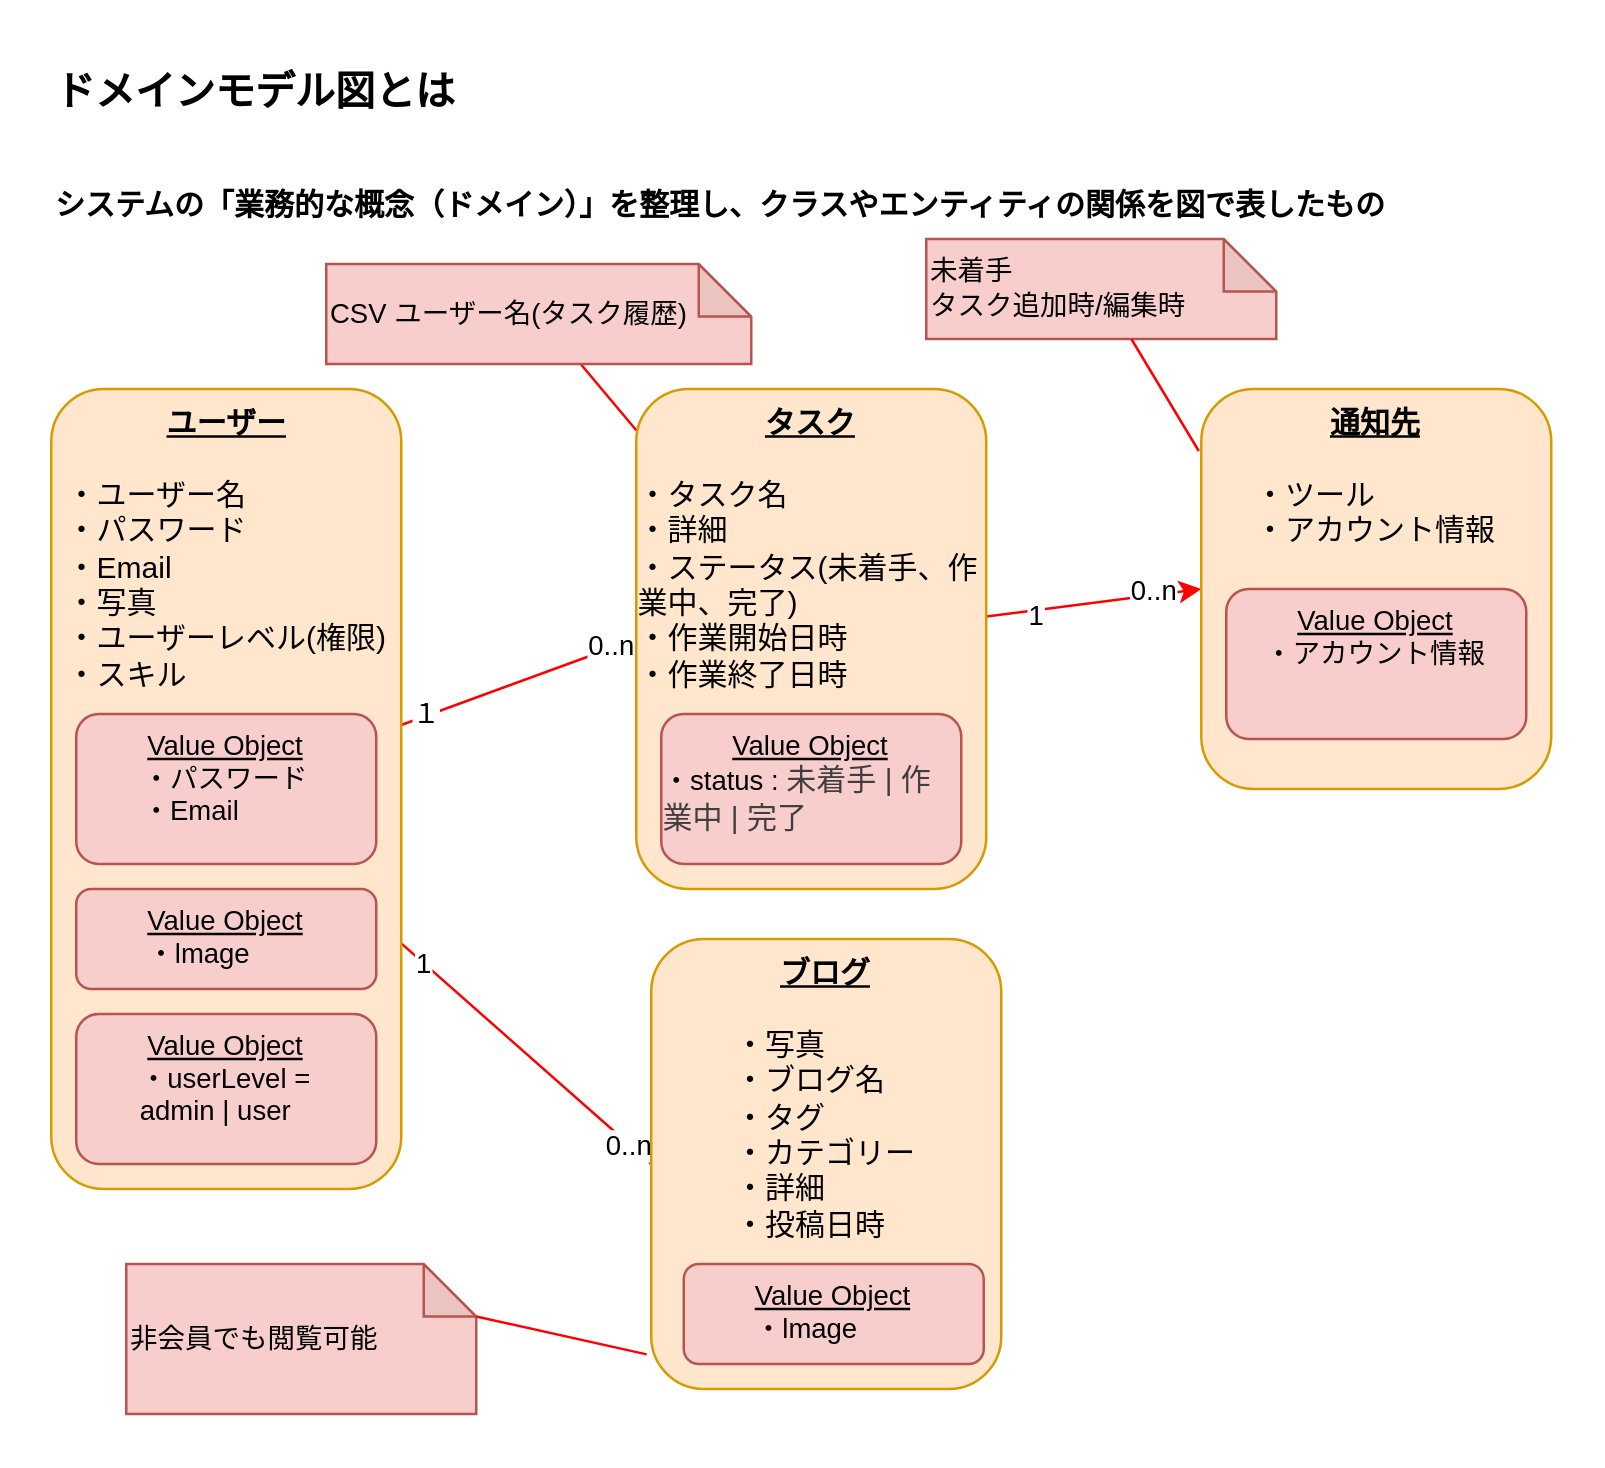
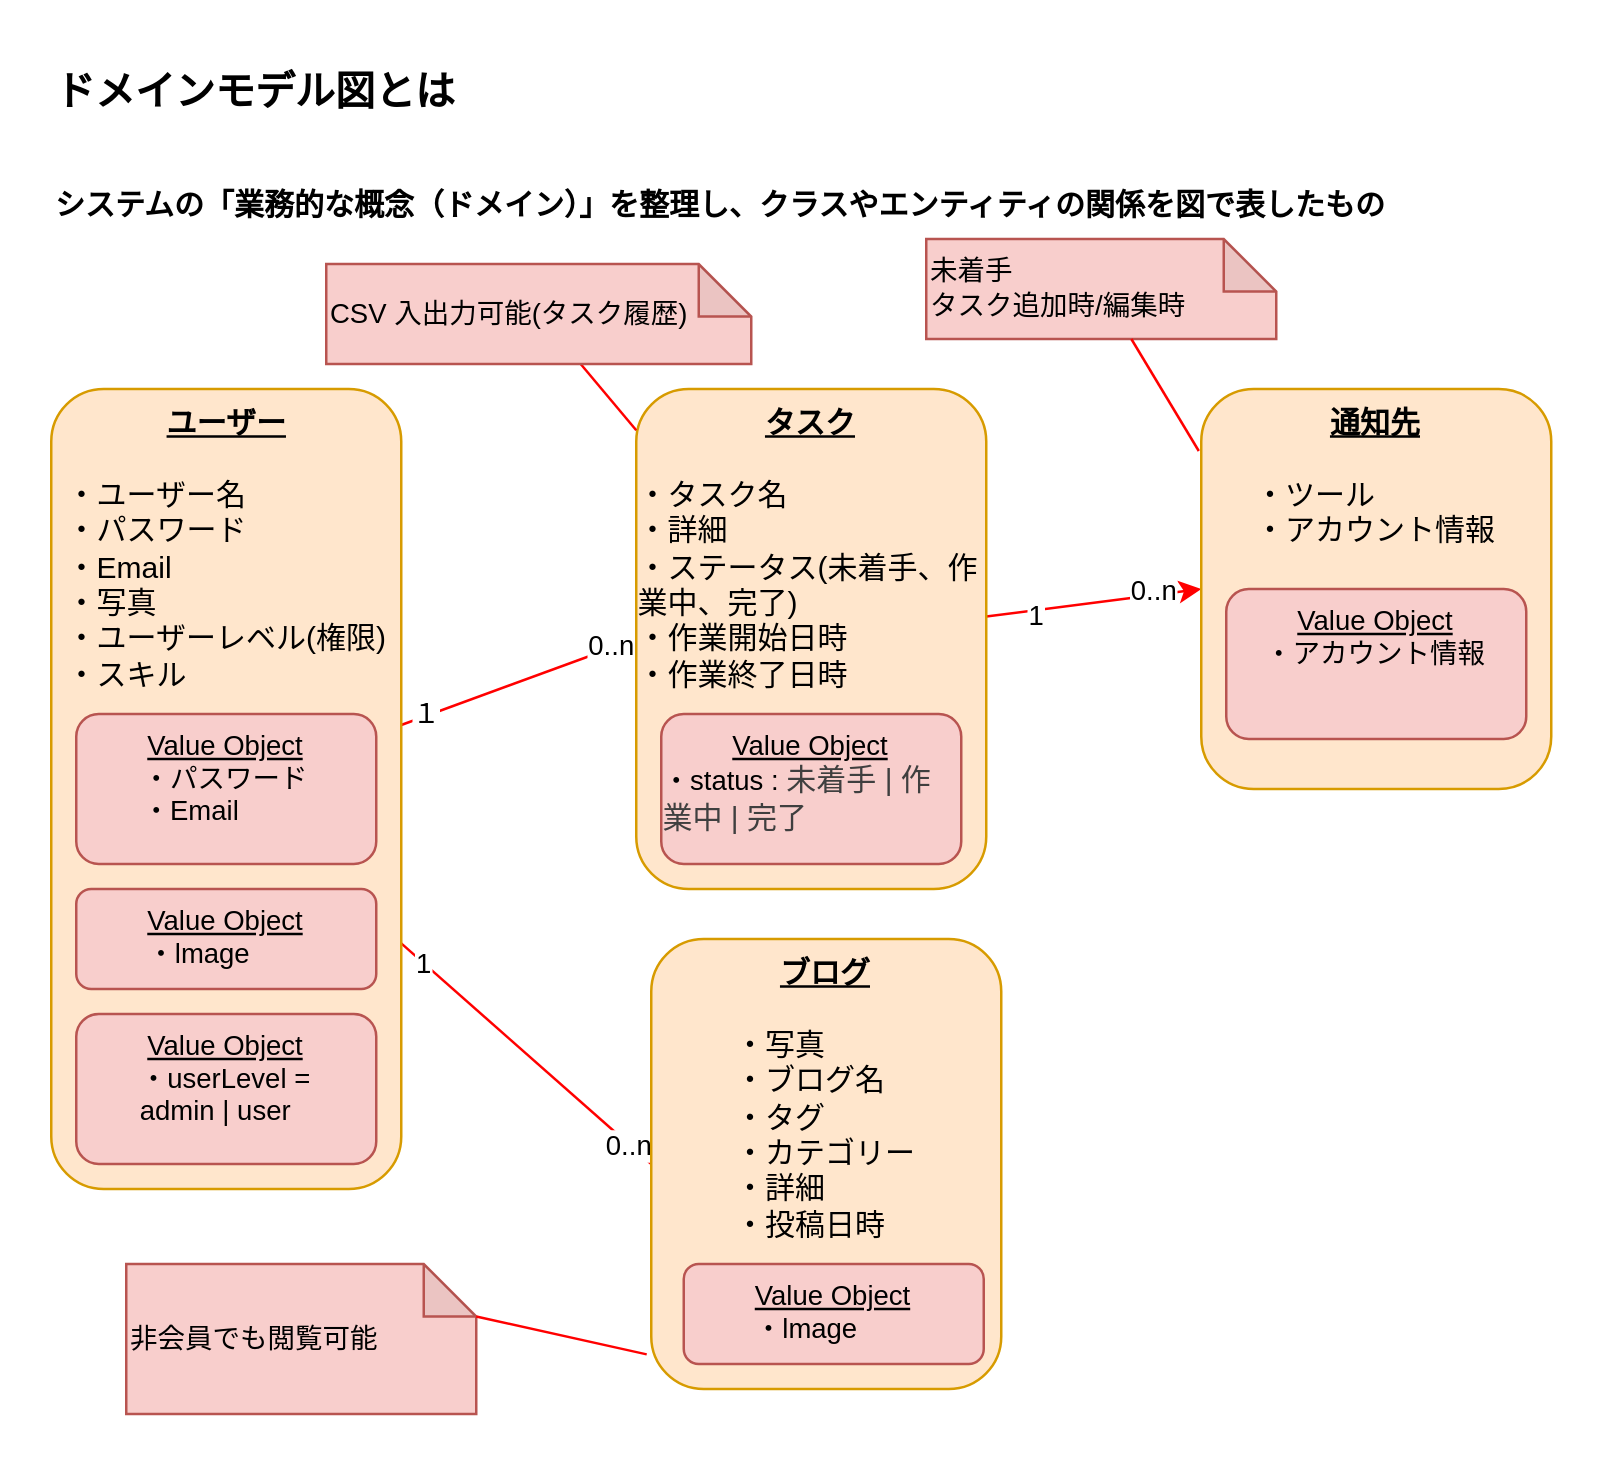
- <mxCell id="20" value="CSV ユーザー名(タスク履歴)" style="shape=note;whiteSpace=wrap;html=1;backgroundOutline=1;darkOpacity=0.05;fontFamily=Helvetica;fontSize=11;labelBackgroundColor=none;fillColor=#f8cecc;strokeColor=#b85450;align=left;size=21;" parent="1" vertex="1"><mxGeometry x="130" y="105" width="170" height="40" as="geometry" /></mxCell>
+ <mxCell id="20" value="CSV 入出力可能(タスク履歴)" style="shape=note;whiteSpace=wrap;html=1;backgroundOutline=1;darkOpacity=0.05;fontFamily=Helvetica;fontSize=11;labelBackgroundColor=none;fillColor=#f8cecc;strokeColor=#b85450;align=left;size=21;" parent="1" vertex="1"><mxGeometry x="130" y="105" width="170" height="40" as="geometry" /></mxCell>
